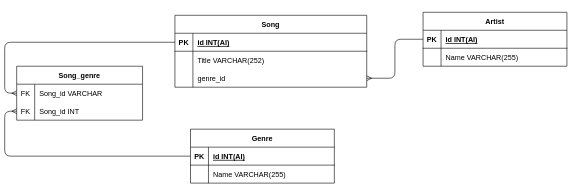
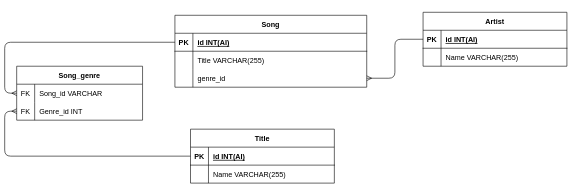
- <mxCell id="15" value="Title VARCHAR(252)" style="shape=partialRectangle;overflow=hidden;connectable=0;fillColor=none;align=left;strokeColor=inherit;top=0;left=0;bottom=0;right=0;spacingLeft=6;" parent="13" vertex="1"><mxGeometry x="30" width="290" height="30" as="geometry"><mxRectangle width="290" height="30" as="alternateBounds" /></mxGeometry></mxCell>
+ <mxCell id="15" value="Title VARCHAR(255)" style="shape=partialRectangle;overflow=hidden;connectable=0;fillColor=none;align=left;strokeColor=inherit;top=0;left=0;bottom=0;right=0;spacingLeft=6;" parent="13" vertex="1"><mxGeometry x="30" width="290" height="30" as="geometry"><mxRectangle width="290" height="30" as="alternateBounds" /></mxGeometry></mxCell>
- <mxCell id="33" value="Song_id INT" style="shape=partialRectangle;overflow=hidden;connectable=0;fillColor=none;align=left;strokeColor=inherit;top=0;left=0;bottom=0;right=0;spacingLeft=6;" parent="31" vertex="1"><mxGeometry x="30" width="180" height="30" as="geometry"><mxRectangle width="180" height="30" as="alternateBounds" /></mxGeometry></mxCell>
+ <mxCell id="33" value="Genre_id INT" style="shape=partialRectangle;overflow=hidden;connectable=0;fillColor=none;align=left;strokeColor=inherit;top=0;left=0;bottom=0;right=0;spacingLeft=6;" parent="31" vertex="1"><mxGeometry x="30" width="180" height="30" as="geometry"><mxRectangle width="180" height="30" as="alternateBounds" /></mxGeometry></mxCell>
- <mxCell id="2" value="Genre" style="shape=table;startSize=30;container=1;collapsible=1;childLayout=tableLayout;fixedRows=1;rowLines=0;fontStyle=1;align=center;resizeLast=1;" parent="1" vertex="1"><mxGeometry x="310" y="215" width="240" height="90" as="geometry" /></mxCell>
+ <mxCell id="2" value="Title" style="shape=table;startSize=30;container=1;collapsible=1;childLayout=tableLayout;fixedRows=1;rowLines=0;fontStyle=1;align=center;resizeLast=1;" parent="1" vertex="1"><mxGeometry x="310" y="215" width="240" height="90" as="geometry" /></mxCell>
